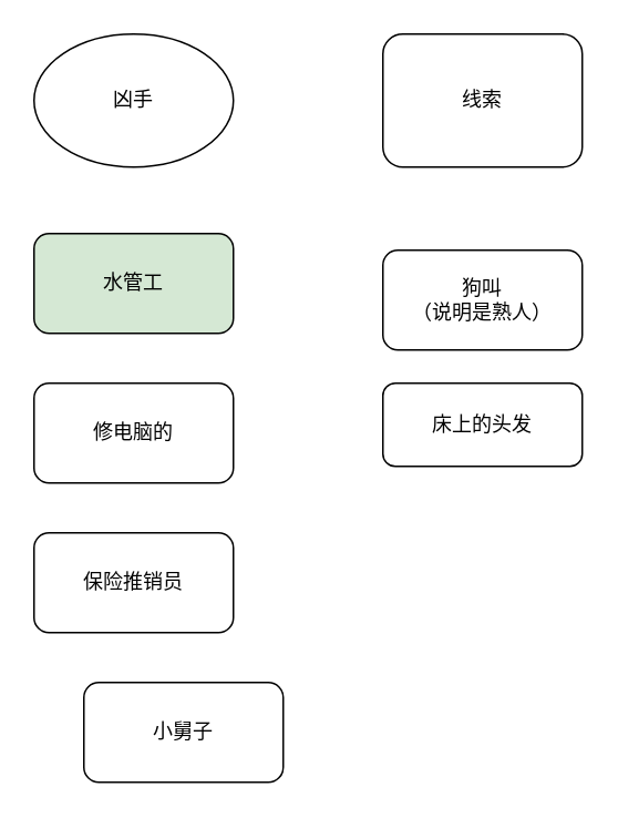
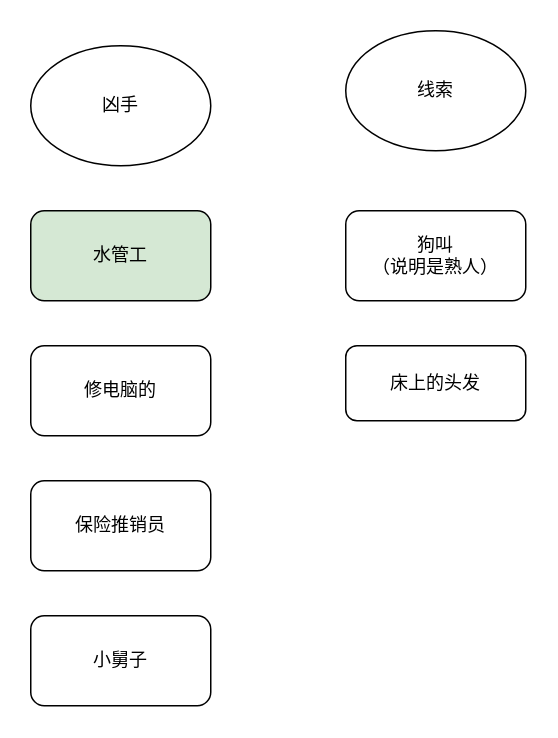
- <mxCell id="2" value="凶手" style="ellipse;whiteSpace=wrap;html=1;" vertex="1" parent="1"><mxGeometry x="20" y="20" width="120" height="80" as="geometry" /></mxCell>
+ <mxCell id="2" value="凶手" style="ellipse;whiteSpace=wrap;html=1;" vertex="1" parent="1"><mxGeometry x="20" y="30" width="120" height="80" as="geometry" /></mxCell>
- <mxCell id="6" value="线索" style="whiteSpace=wrap;html=1;rounded=1;" vertex="1" parent="1"><mxGeometry x="230" y="20" width="120" height="80" as="geometry" /></mxCell>
+ <mxCell id="6" value="线索" style="ellipse;whiteSpace=wrap;html=1;" vertex="1" parent="1"><mxGeometry x="230" y="20" width="120" height="80" as="geometry" /></mxCell>
- <mxCell id="7" value="狗叫&lt;div&gt;（说明是熟人）&lt;/div&gt;" style="rounded=1;whiteSpace=wrap;html=1;" vertex="1" parent="1"><mxGeometry x="230" y="150" width="120" height="60" as="geometry" /></mxCell>
+ <mxCell id="7" value="狗叫&lt;div&gt;（说明是熟人）&lt;/div&gt;" style="rounded=1;whiteSpace=wrap;html=1;" vertex="1" parent="1"><mxGeometry x="230" y="140" width="120" height="60" as="geometry" /></mxCell>
- <mxCell id="8" value="小舅子" style="rounded=1;whiteSpace=wrap;html=1;" vertex="1" parent="1"><mxGeometry x="50" y="410" width="120" height="60" as="geometry" /></mxCell>
+ <mxCell id="8" value="小舅子" style="rounded=1;whiteSpace=wrap;html=1;" vertex="1" parent="1"><mxGeometry x="20" y="410" width="120" height="60" as="geometry" /></mxCell>
